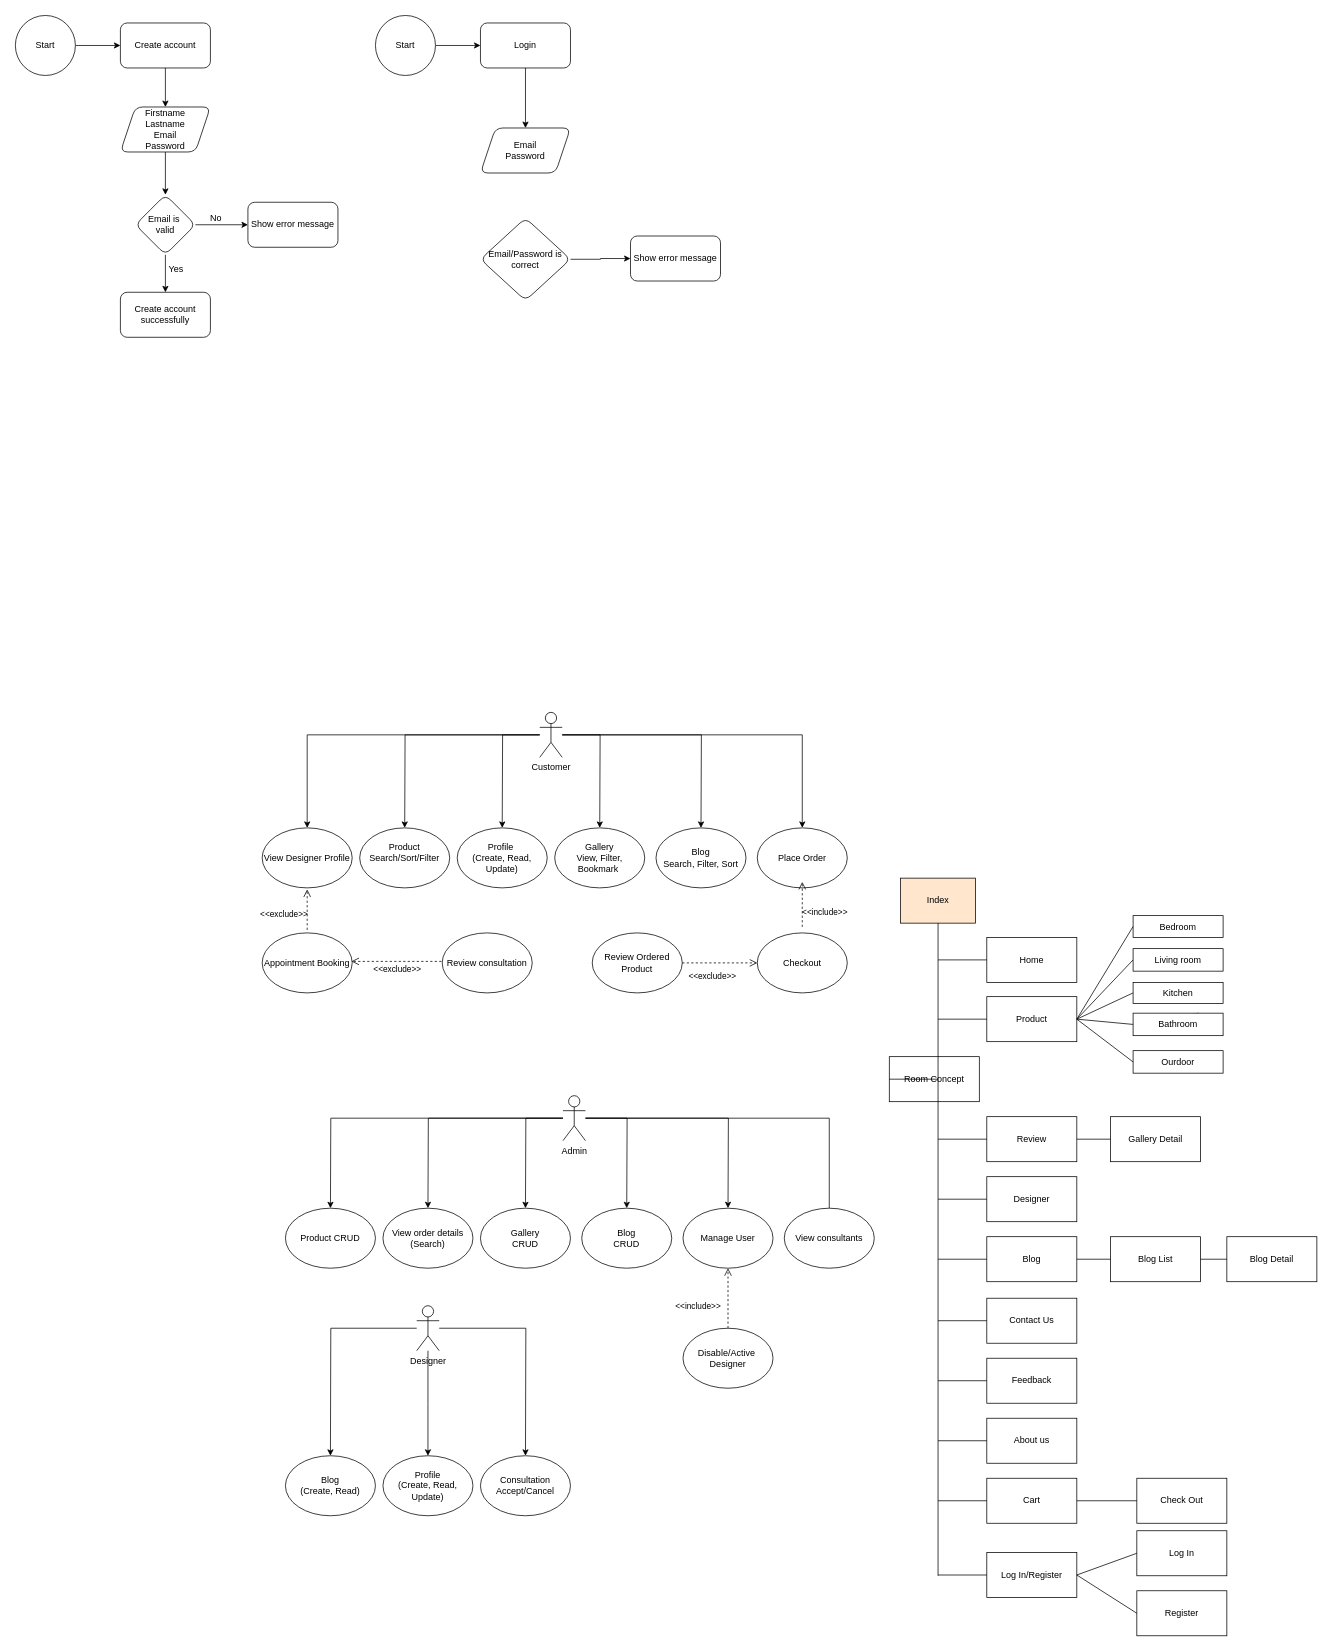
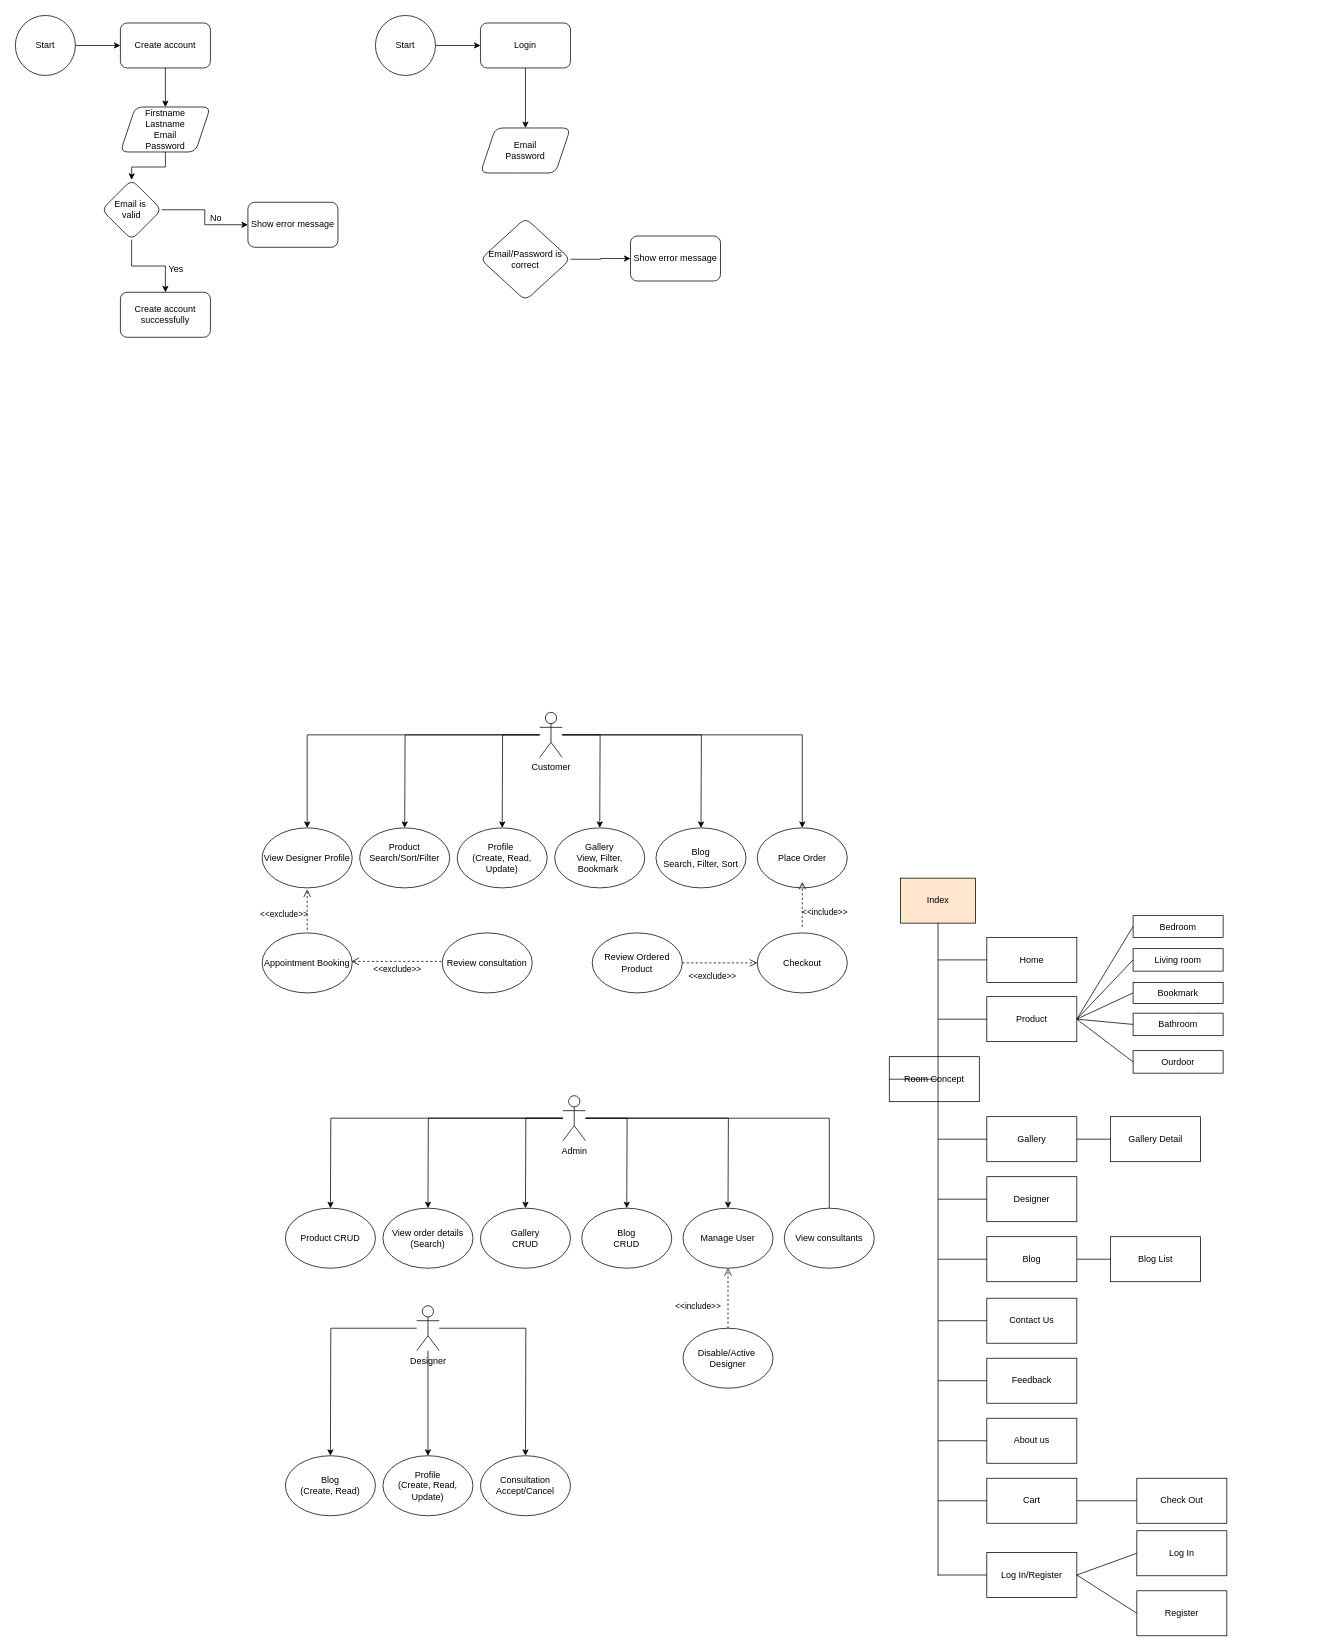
- <mxCell id="100" value="Email is&amp;nbsp;&lt;div&gt;valid&lt;/div&gt;" style="rhombus;whiteSpace=wrap;html=1;rounded=1;" vertex="1" parent="1"><mxGeometry x="180" y="259" width="80" height="80" as="geometry" /></mxCell>
+ <mxCell id="100" value="Email is&amp;nbsp;&lt;div&gt;valid&lt;/div&gt;" style="rhombus;whiteSpace=wrap;html=1;rounded=1;" vertex="1" parent="1"><mxGeometry x="135" y="239" width="80" height="80" as="geometry" /></mxCell>
- <mxCell id="85" value="Kitchen" style="whiteSpace=wrap;html=1;rounded=0;" parent="1" vertex="1"><mxGeometry x="1510" y="1309" width="120" height="28" as="geometry" /></mxCell>
+ <mxCell id="85" value="Bookmark" style="whiteSpace=wrap;html=1;rounded=0;" parent="1" vertex="1"><mxGeometry x="1510" y="1309" width="120" height="28" as="geometry" /></mxCell>
- <mxCell id="51" value="Review" style="rounded=0;whiteSpace=wrap;html=1;" parent="1" vertex="1"><mxGeometry x="1315" y="1488" width="120" height="60" as="geometry" /></mxCell>
+ <mxCell id="51" value="Gallery" style="rounded=0;whiteSpace=wrap;html=1;" parent="1" vertex="1"><mxGeometry x="1315" y="1488" width="120" height="60" as="geometry" /></mxCell>
- <mxCell id="78" value="" style="endArrow=none;html=1;rounded=0;entryX=1;entryY=0.5;entryDx=0;entryDy=0;exitX=0;exitY=0.5;exitDx=0;exitDy=0;" parent="1" source="77" target="75" edge="1"><mxGeometry width="50" height="50" relative="1" as="geometry"><mxPoint x="1355" y="1770" as="sourcePoint" /><mxPoint x="1635" y="1678" as="targetPoint" /></mxGeometry></mxCell>
- <mxCell id="77" value="Blog Detail" style="whiteSpace=wrap;html=1;rounded=0;" parent="1" vertex="1"><mxGeometry x="1635" y="1648" width="120" height="60" as="geometry" /></mxCell>
